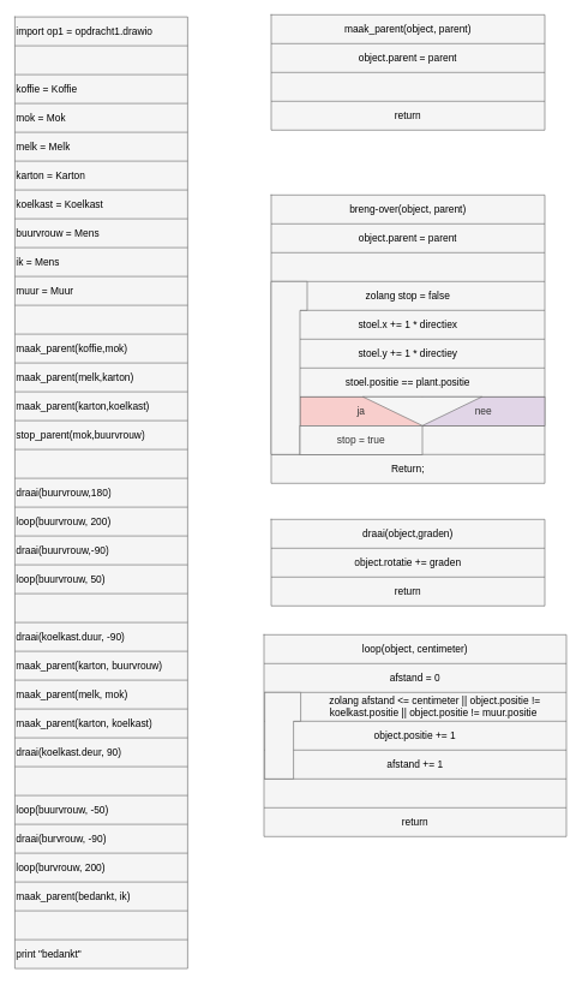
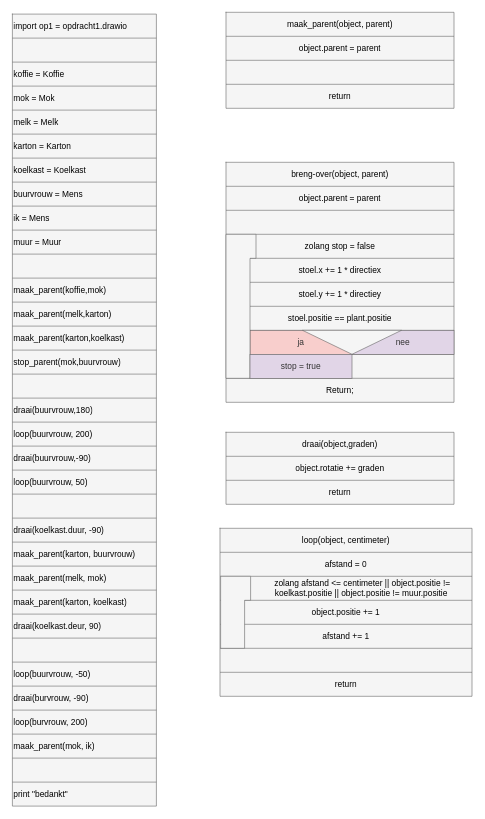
- <mxCell id="103" value="stop = true" style="rounded=0;whiteSpace=wrap;html=1;labelBackgroundColor=none;fontSize=14;fontColor=#333333;fillColor=#f5f5f5;strokeColor=#666666;align=center;" vertex="1" parent="1"><mxGeometry x="416" y="590" width="170" height="40" as="geometry" /></mxCell>
+ <mxCell id="103" value="stop = true" style="rounded=0;whiteSpace=wrap;html=1;labelBackgroundColor=none;fontSize=14;fontColor=#333333;fillColor=#e1d5e7;strokeColor=#666666;align=center;" vertex="1" parent="1"><mxGeometry x="416" y="590" width="170" height="40" as="geometry" /></mxCell>
- <mxCell id="73" value="maak_parent(bedankt, ik)" style="shape=partialRectangle;html=1;whiteSpace=wrap;connectable=0;overflow=hidden;fillColor=none;top=0;left=0;bottom=0;right=0;pointerEvents=1;fontColor=#000000;fontSize=14;align=left;" vertex="1" parent="72"><mxGeometry width="240" height="40" as="geometry"><mxRectangle width="240" height="40" as="alternateBounds" /></mxGeometry></mxCell>
+ <mxCell id="73" value="maak_parent(mok, ik)" style="shape=partialRectangle;html=1;whiteSpace=wrap;connectable=0;overflow=hidden;fillColor=none;top=0;left=0;bottom=0;right=0;pointerEvents=1;fontColor=#000000;fontSize=14;align=left;" vertex="1" parent="72"><mxGeometry width="240" height="40" as="geometry"><mxRectangle width="240" height="40" as="alternateBounds" /></mxGeometry></mxCell>
